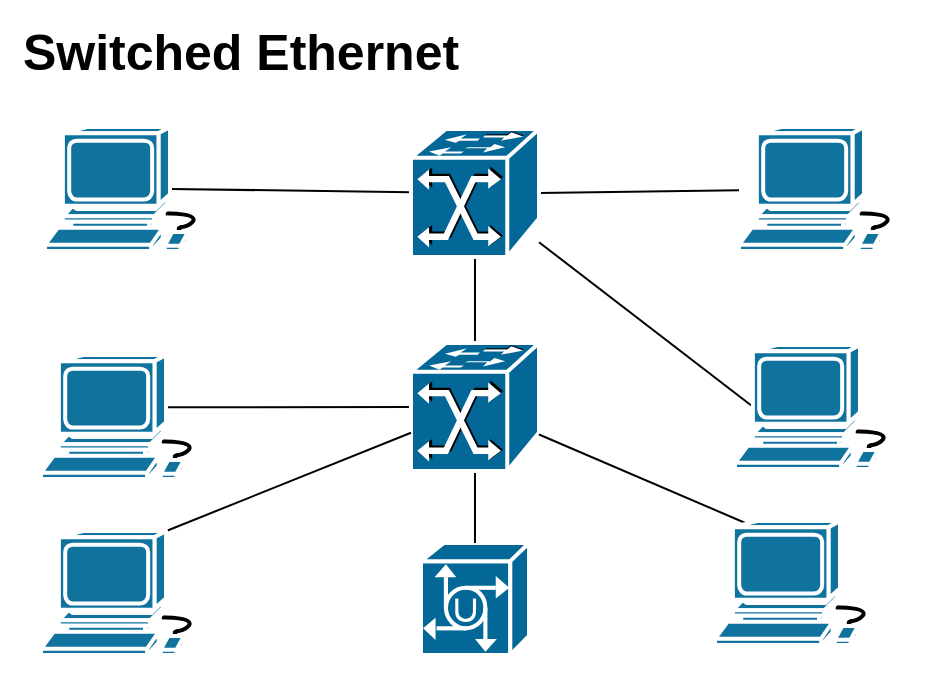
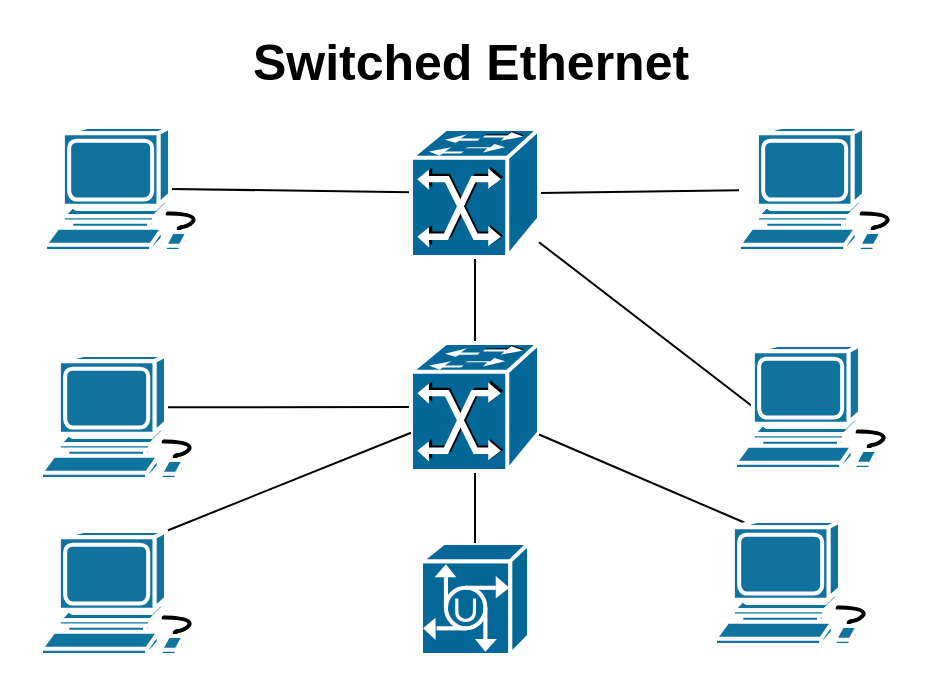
- <mxCell id="4" value="Switched Ethernet" style="rounded=1;whiteSpace=wrap;html=1;strokeColor=none;fillColor=none;fontSize=25;fontColor=#000000;align=center;fontStyle=1" parent="1" vertex="1"><mxGeometry x="7.5" y="15" width="225" height="19" as="geometry" /></mxCell>
+ <mxCell id="4" value="Switched Ethernet" style="rounded=1;whiteSpace=wrap;html=1;strokeColor=none;fillColor=none;fontSize=25;fontColor=#000000;align=center;fontStyle=1" parent="1" vertex="1"><mxGeometry x="122.5" y="20" width="225" height="19" as="geometry" /></mxCell>
